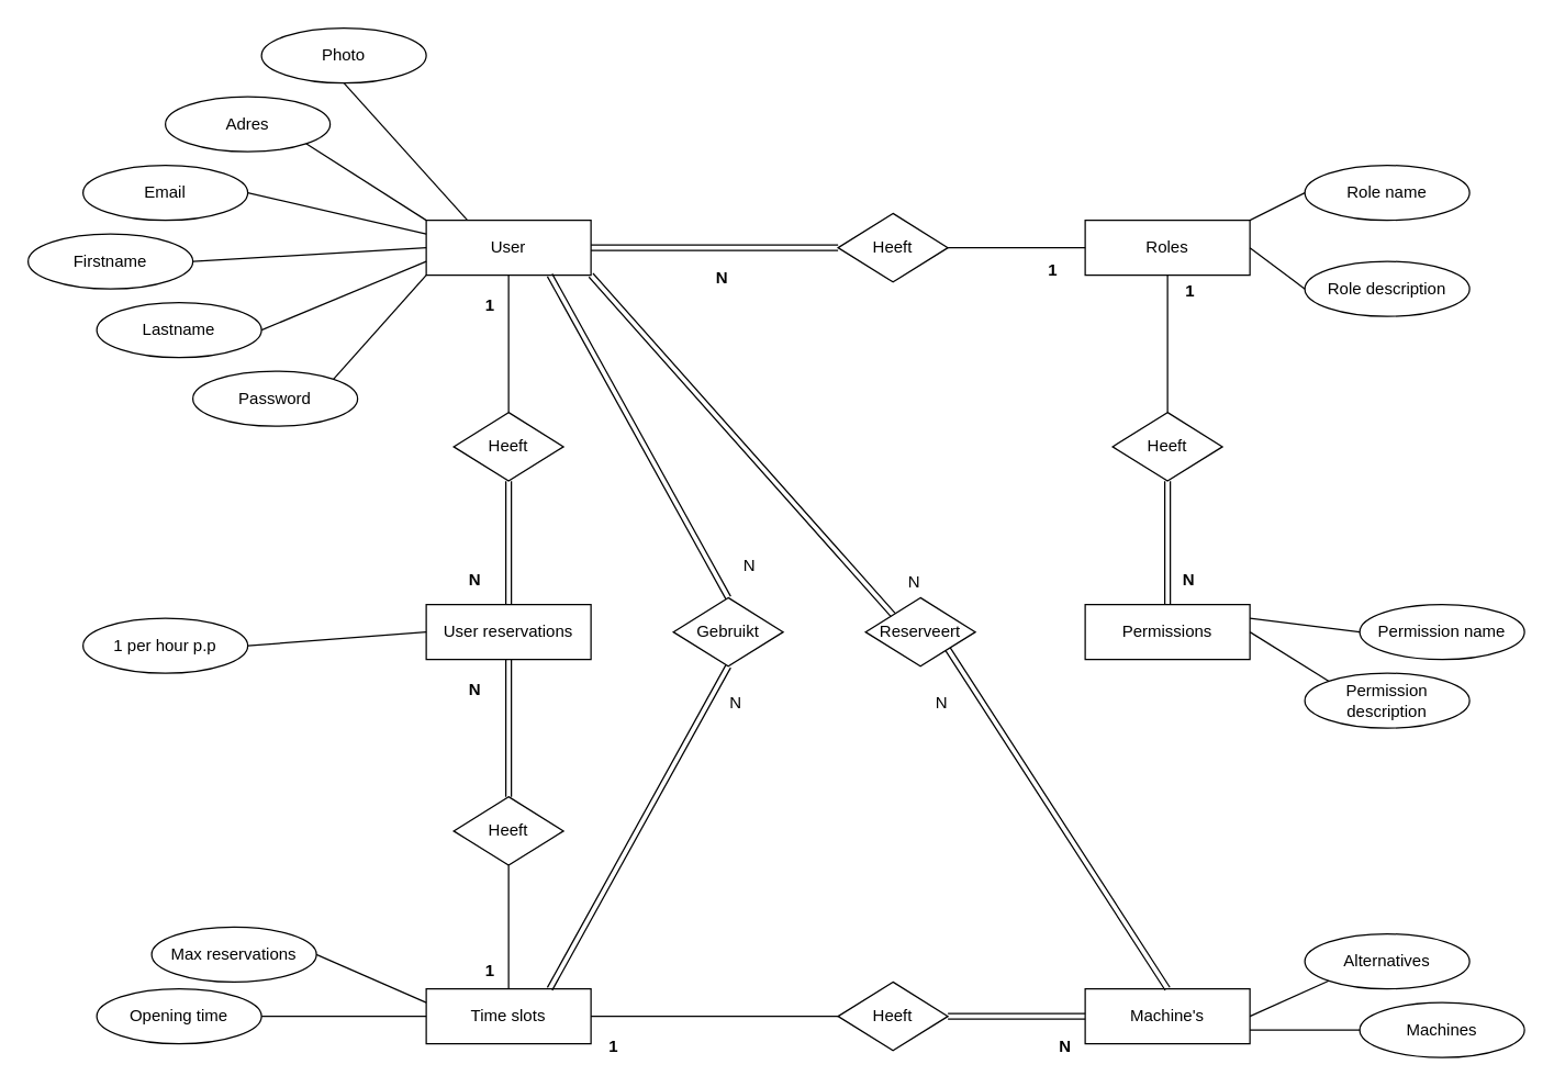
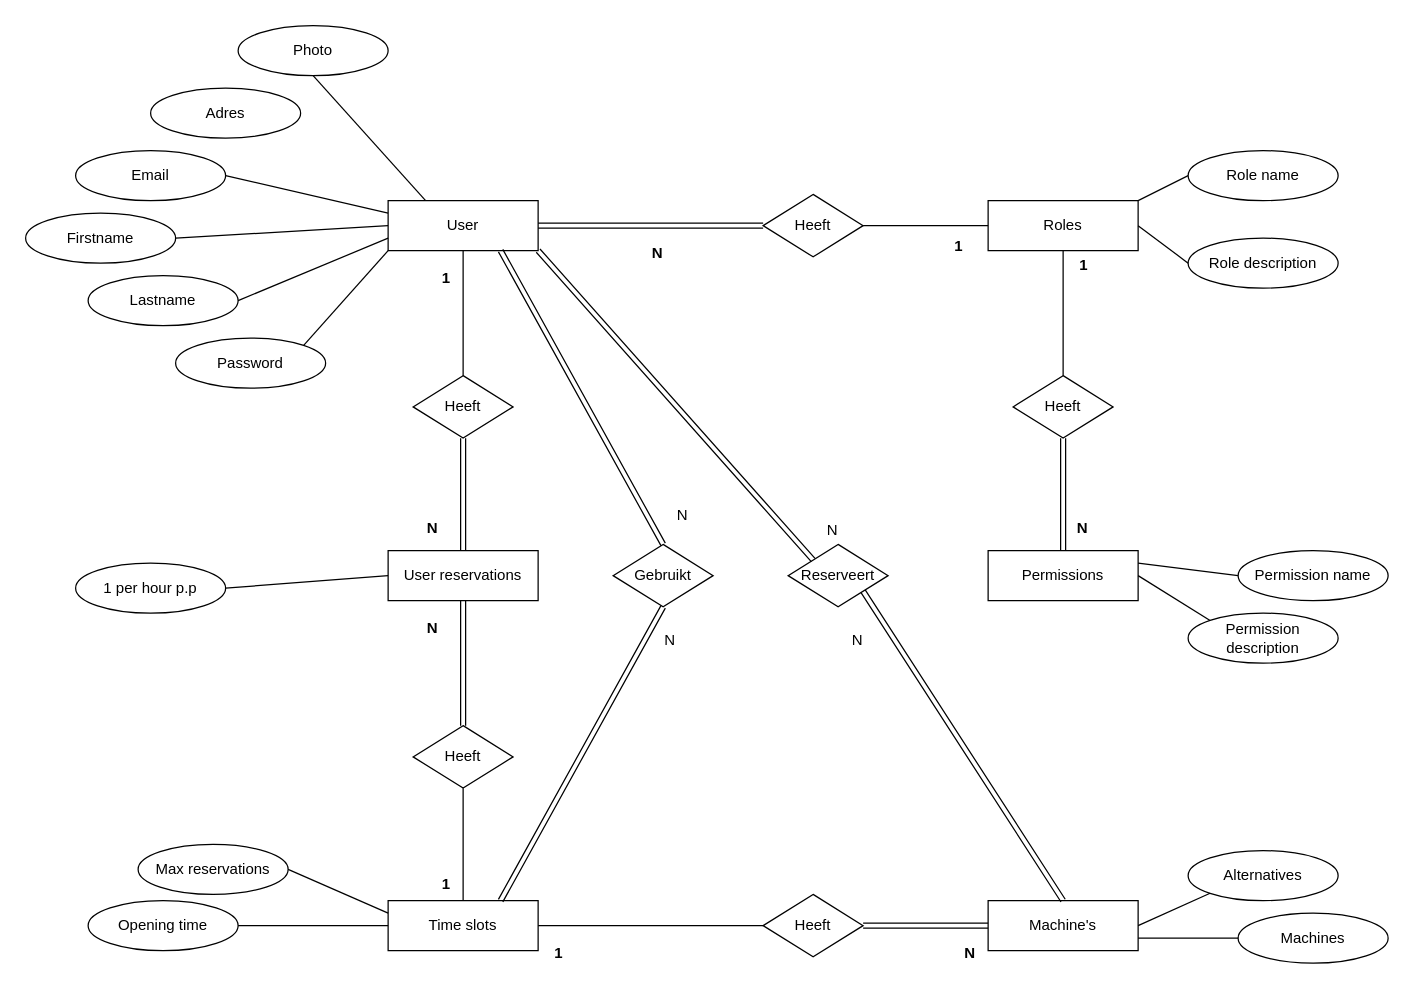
- <mxCell id="70" value="" style="endArrow=none;html=1;rounded=0;entryX=1;entryY=1;entryDx=0;entryDy=0;exitX=0;exitY=0;exitDx=0;exitDy=0;" edge="1" parent="1" source="2" target="69"><mxGeometry width="50" height="50" relative="1" as="geometry"><mxPoint x="320" y="180" as="sourcePoint" /><mxPoint x="190" y="150" as="targetPoint" /></mxGeometry></mxCell>
